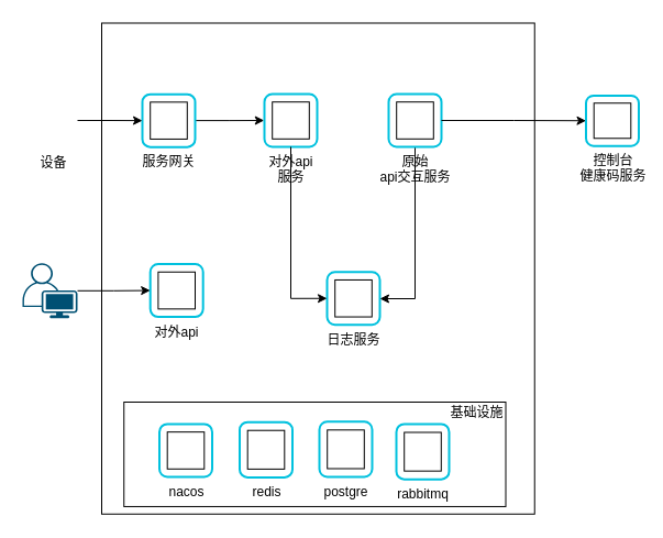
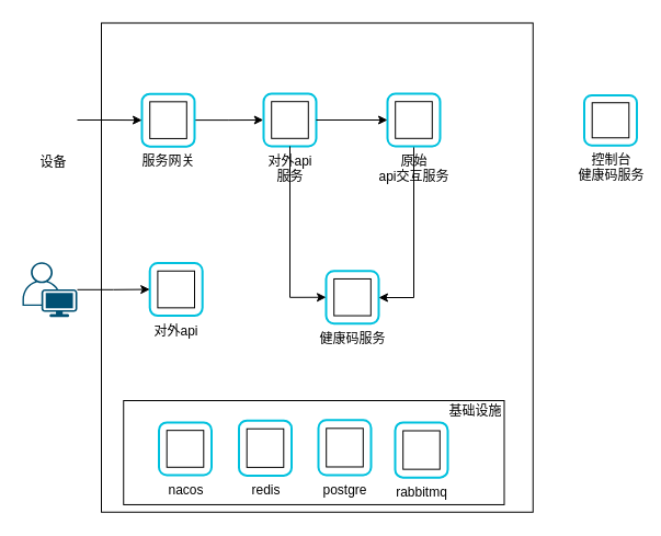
+ <mxCell id="31" style="edgeStyle=orthogonalEdgeStyle;rounded=0;orthogonalLoop=1;jettySize=auto;html=1;entryX=0;entryY=0.5;entryDx=0;entryDy=0;" edge="1" parent="17" source="18" target="29"><mxGeometry relative="1" as="geometry" /></mxCell>
- <mxCell id="35" style="edgeStyle=orthogonalEdgeStyle;rounded=0;orthogonalLoop=1;jettySize=auto;html=1;exitX=1;exitY=0.5;exitDx=0;exitDy=0;entryX=0;entryY=0.5;entryDx=0;entryDy=0;" edge="1" parent="1" source="29" target="33"><mxGeometry relative="1" as="geometry" /></mxCell>
- <mxCell id="25" value="日志服务" style="outlineConnect=0;dashed=0;verticalLabelPosition=bottom;verticalAlign=top;align=center;html=1;rounded=1;strokeColor=#00c1de;strokeWidth=2;" vertex="1" sbId="aliyun" slib="aliyunAnalysisAndSearch" title="日志服务" parent="17"><mxGeometry x="168" y="161.75" width="48" height="48" as="geometry" /></mxCell>
+ <mxCell id="25" value="健康码服务" style="outlineConnect=0;dashed=0;verticalLabelPosition=bottom;verticalAlign=top;align=center;html=1;rounded=1;strokeColor=#00c1de;strokeWidth=2;" vertex="1" sbId="aliyun" slib="aliyunAnalysisAndSearch" title="日志服务" parent="17"><mxGeometry x="168" y="161.75" width="48" height="48" as="geometry" /></mxCell>
